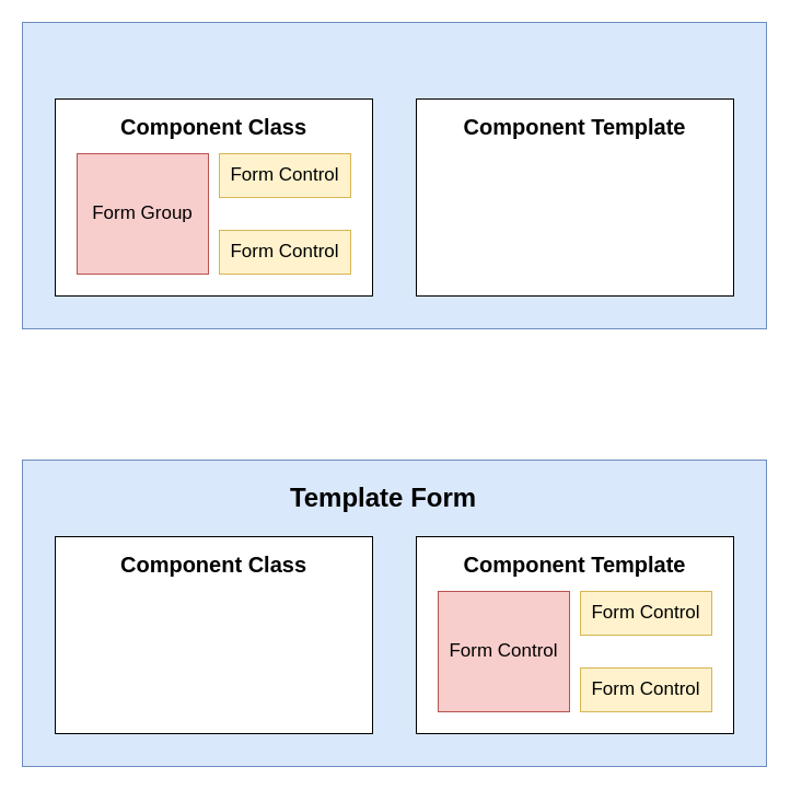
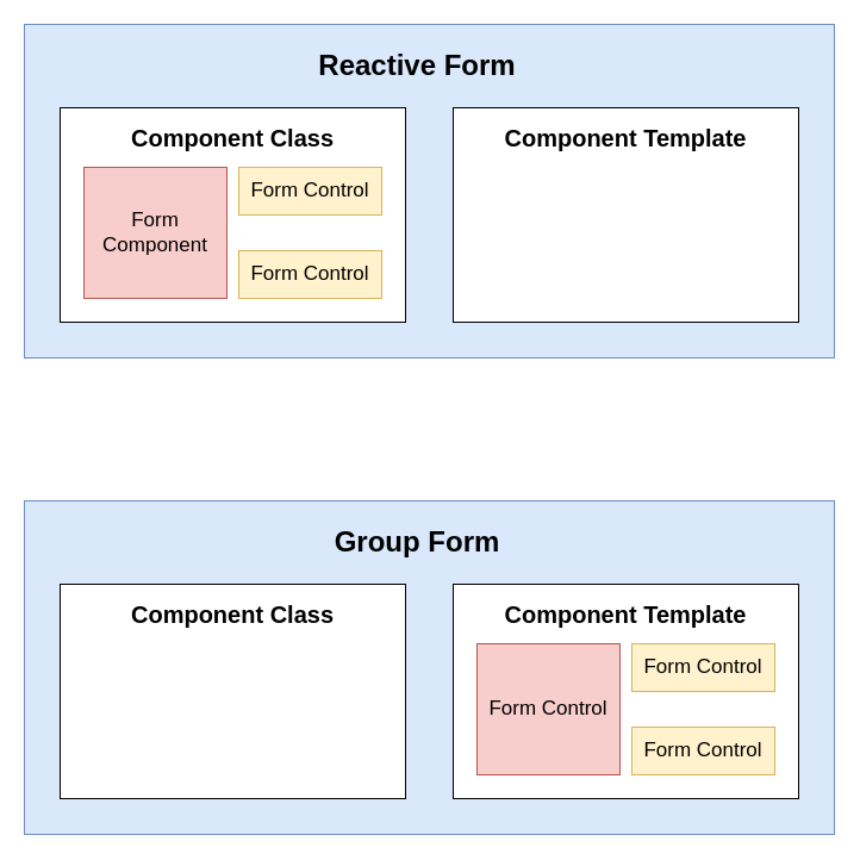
+ <mxCell id="4" value="Reactive Form" style="text;html=1;strokeColor=none;fillColor=none;align=center;verticalAlign=middle;whiteSpace=wrap;rounded=0;fontStyle=1;fontSize=24;" vertex="1" parent="1"><mxGeometry x="230" y="40" width="240" height="30" as="geometry" /></mxCell>
- <mxCell id="14" value="Form Group" style="rounded=0;whiteSpace=wrap;html=1;fontSize=17;fillColor=#f8cecc;strokeColor=#b85450;" vertex="1" parent="1"><mxGeometry x="70" y="140" width="120" height="110" as="geometry" /></mxCell>
+ <mxCell id="14" value="Form Component" style="rounded=0;whiteSpace=wrap;html=1;fontSize=17;fillColor=#f8cecc;strokeColor=#b85450;" vertex="1" parent="1"><mxGeometry x="70" y="140" width="120" height="110" as="geometry" /></mxCell>
- <mxCell id="5" value="Template Form" style="text;html=1;strokeColor=none;fillColor=none;align=center;verticalAlign=middle;whiteSpace=wrap;rounded=0;fontStyle=1;fontSize=24;" vertex="1" parent="1"><mxGeometry x="230" y="440" width="240" height="30" as="geometry" /></mxCell>
+ <mxCell id="5" value="Group Form" style="text;html=1;strokeColor=none;fillColor=none;align=center;verticalAlign=middle;whiteSpace=wrap;rounded=0;fontStyle=1;fontSize=24;" vertex="1" parent="1"><mxGeometry x="230" y="440" width="240" height="30" as="geometry" /></mxCell>
